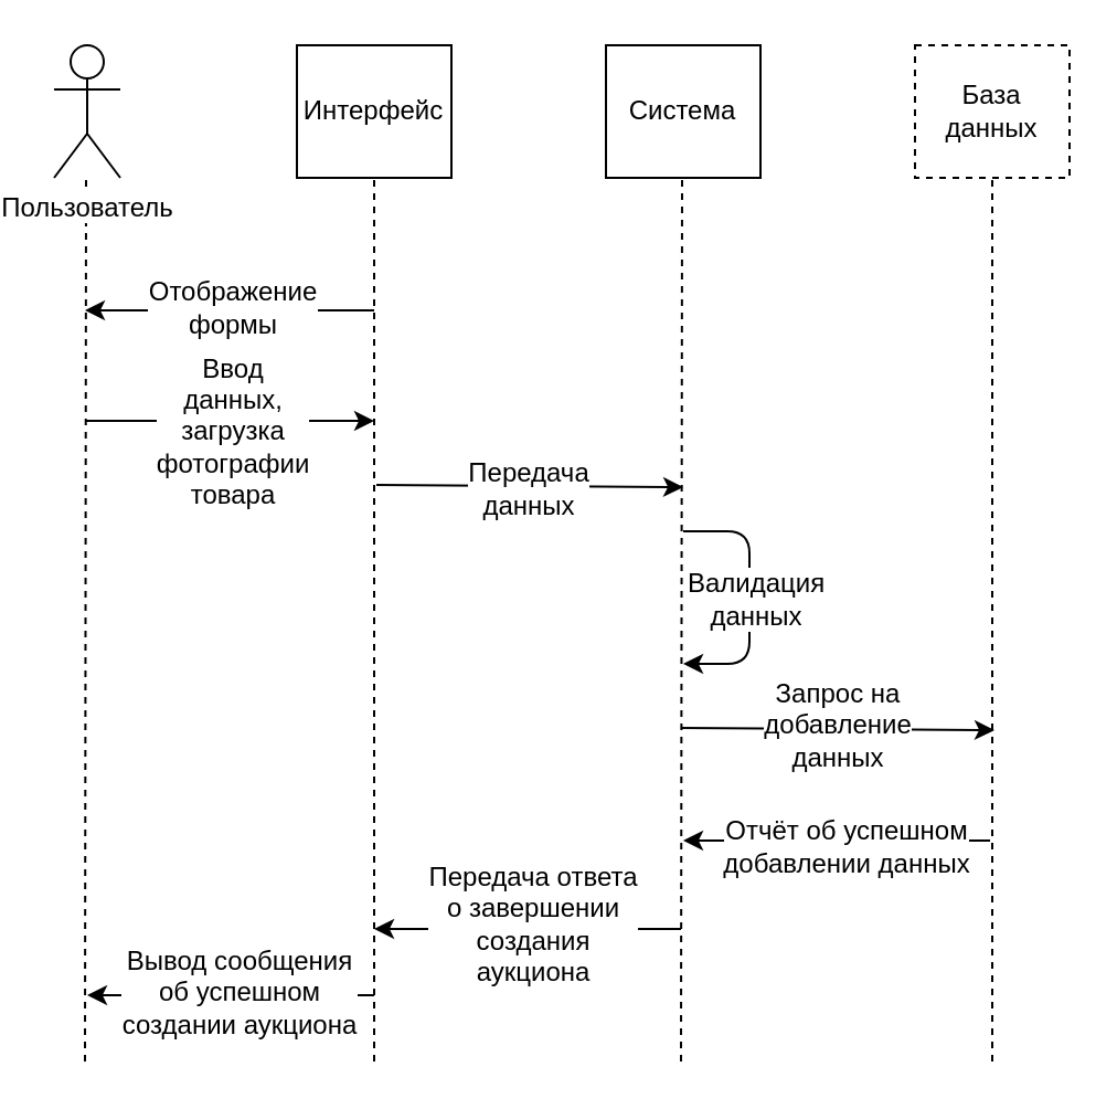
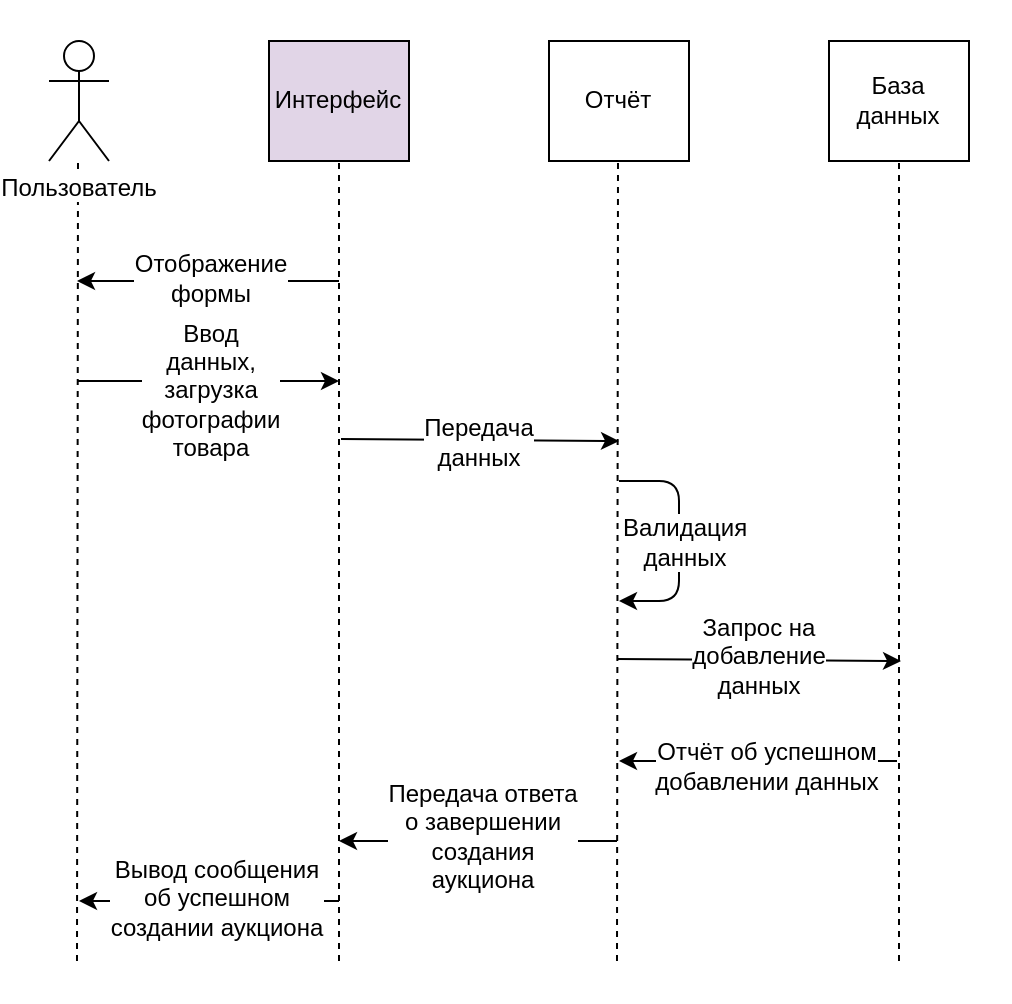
- <mxCell id="2" value="Интерфейс" style="rounded=0;whiteSpace=wrap;html=1;" vertex="1" parent="1"><mxGeometry x="130" y="20" width="70" height="60" as="geometry" /></mxCell>
+ <mxCell id="2" value="Интерфейс" style="rounded=0;whiteSpace=wrap;html=1;fillColor=#e1d5e7;" vertex="1" parent="1"><mxGeometry x="130" y="20" width="70" height="60" as="geometry" /></mxCell>
- <mxCell id="3" value="Система" style="rounded=0;whiteSpace=wrap;html=1;" vertex="1" parent="1"><mxGeometry x="270" y="20" width="70" height="60" as="geometry" /></mxCell>
+ <mxCell id="3" value="Отчёт" style="rounded=0;whiteSpace=wrap;html=1;" vertex="1" parent="1"><mxGeometry x="270" y="20" width="70" height="60" as="geometry" /></mxCell>
- <mxCell id="4" value="База данных" style="rounded=0;whiteSpace=wrap;html=1;dashed=1;" vertex="1" parent="1"><mxGeometry x="410" y="20" width="70" height="60" as="geometry" /></mxCell>
+ <mxCell id="4" value="База данных" style="rounded=0;whiteSpace=wrap;html=1;" vertex="1" parent="1"><mxGeometry x="410" y="20" width="70" height="60" as="geometry" /></mxCell>
